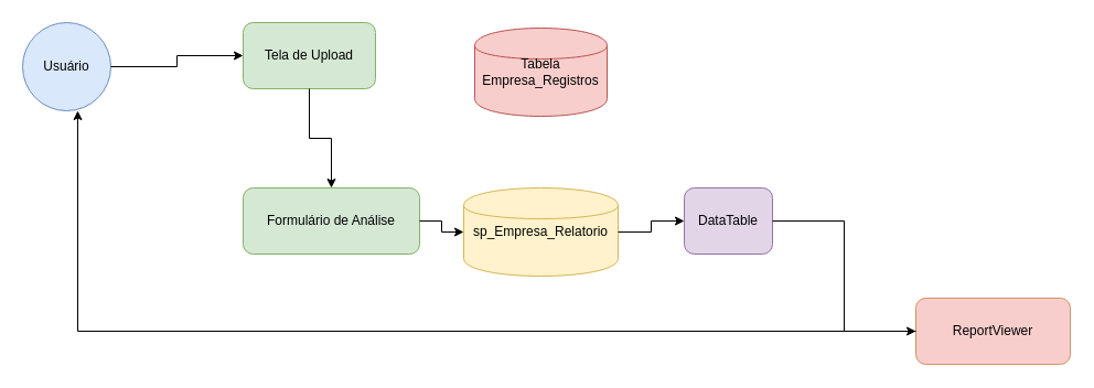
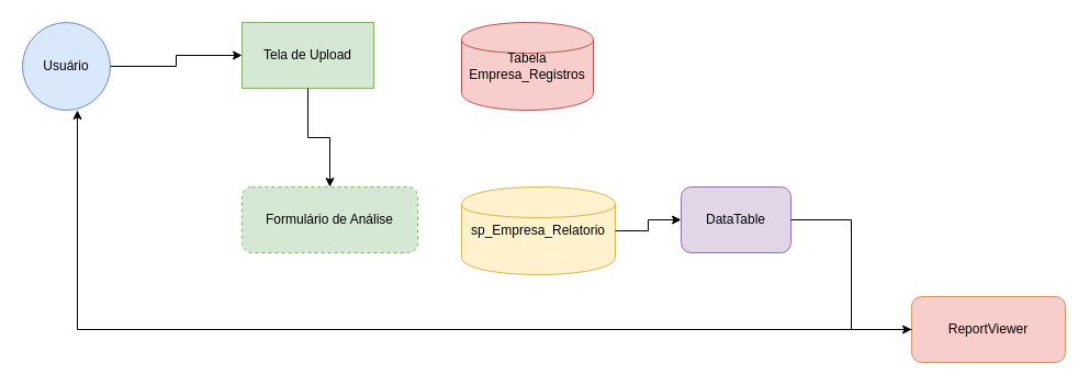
- <mxCell id="3" value="Tela de Upload" style="rounded=1;whiteSpace=wrap;html=1;fillColor=#d5e8d4;strokeColor=#82b366;" parent="1" vertex="1"><mxGeometry x="220" y="20" width="120" height="60" as="geometry" /></mxCell>
+ <mxCell id="3" value="Tela de Upload" style="whiteSpace=wrap;html=1;fillColor=#d5e8d4;strokeColor=#82b366;rounded=0;" parent="1" vertex="1"><mxGeometry x="220" y="20" width="120" height="60" as="geometry" /></mxCell>
- <mxCell id="4" value="Tabela Empresa_Registros" style="shape=cylinder;whiteSpace=wrap;html=1;fillColor=#f8cecc;strokeColor=#b85450;" parent="1" vertex="1"><mxGeometry x="430" y="25" width="120" height="80" as="geometry" /></mxCell>
+ <mxCell id="4" value="Tabela Empresa_Registros" style="shape=cylinder;whiteSpace=wrap;html=1;fillColor=#f8cecc;strokeColor=#b85450;" parent="1" vertex="1"><mxGeometry x="420" y="20" width="120" height="80" as="geometry" /></mxCell>
- <mxCell id="5" value="Formulário de Análise" style="rounded=1;whiteSpace=wrap;html=1;fillColor=#d5e8d4;strokeColor=#82b366;" parent="1" vertex="1"><mxGeometry x="220" y="170" width="160" height="60" as="geometry" /></mxCell>
+ <mxCell id="5" value="Formulário de Análise" style="rounded=1;whiteSpace=wrap;html=1;fillColor=#d5e8d4;strokeColor=#82b366;dashed=1;" parent="1" vertex="1"><mxGeometry x="220" y="170" width="160" height="60" as="geometry" /></mxCell>
- <mxCell id="7" value="DataTable" style="rounded=1;whiteSpace=wrap;html=1;fillColor=#e1d5e7;strokeColor=#9673a6;" parent="1" vertex="1"><mxGeometry x="620" y="170" width="80" height="60" as="geometry" /></mxCell>
+ <mxCell id="7" value="DataTable" style="rounded=1;whiteSpace=wrap;html=1;fillColor=#e1d5e7;strokeColor=#9673a6;" parent="1" vertex="1"><mxGeometry x="620" y="170" width="100" height="60" as="geometry" /></mxCell>
- <mxCell id="11" style="edgeStyle=orthogonalEdgeStyle;rounded=0;orthogonalLoop=1;jettySize=auto;html=1;strokeColor=#000000;" parent="1" source="5" target="6" edge="1"><mxGeometry relative="1" as="geometry" /></mxCell>
